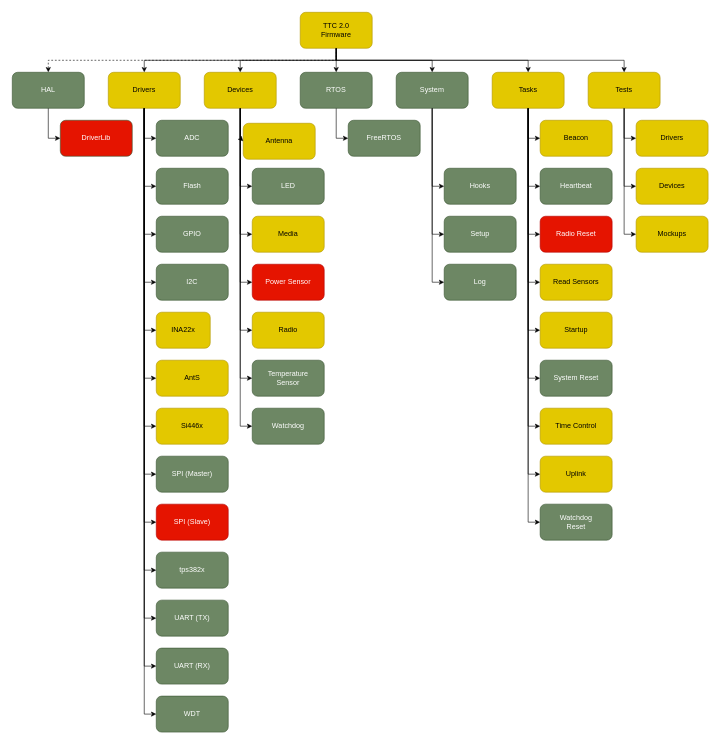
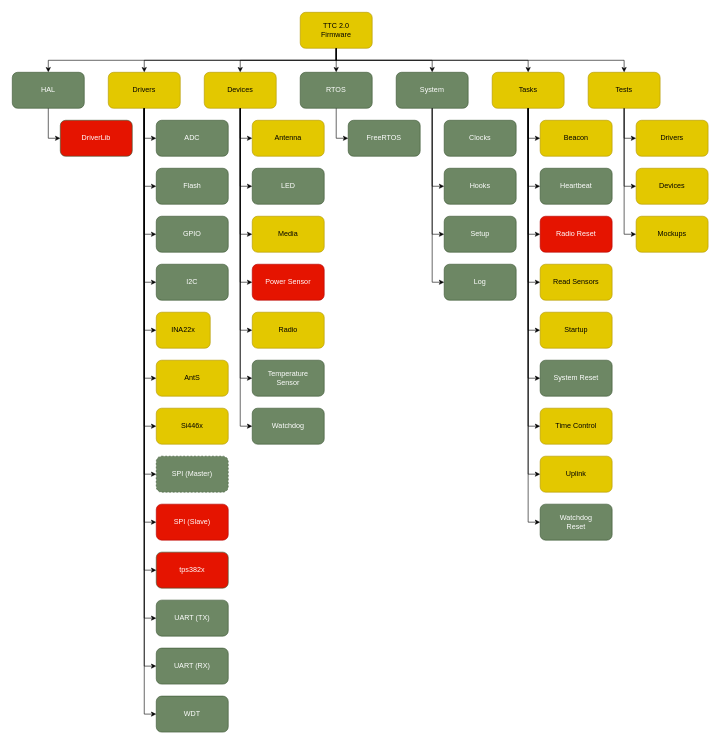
- <mxCell id="71" value="" style="endArrow=classic;html=1;rounded=0;exitX=0.5;exitY=1;exitDx=0;exitDy=0;entryX=0.5;entryY=0;entryDx=0;entryDy=0;dashed=1;" parent="1" source="63" target="67" edge="1"><mxGeometry width="50" height="50" relative="1" as="geometry"><mxPoint x="260" y="50" as="sourcePoint" /><mxPoint x="310" y="0" as="targetPoint" /><Array as="points"><mxPoint x="560" y="100" /><mxPoint x="80" y="100" /></Array></mxGeometry></mxCell>
+ <mxCell id="71" value="" style="endArrow=classic;html=1;rounded=0;exitX=0.5;exitY=1;exitDx=0;exitDy=0;entryX=0.5;entryY=0;entryDx=0;entryDy=0;" parent="1" source="63" target="67" edge="1"><mxGeometry width="50" height="50" relative="1" as="geometry"><mxPoint x="260" y="50" as="sourcePoint" /><mxPoint x="310" y="0" as="targetPoint" /><Array as="points"><mxPoint x="560" y="100" /><mxPoint x="80" y="100" /></Array></mxGeometry></mxCell>
+ <mxCell id="79" value="Clocks" style="rounded=1;whiteSpace=wrap;html=1;fillColor=#6d8764;fontColor=#ffffff;strokeColor=#3A5431;" parent="1" vertex="1"><mxGeometry x="740" y="200" width="120" height="60" as="geometry" /></mxCell>
- <mxCell id="31" value="Antenna" style="rounded=1;whiteSpace=wrap;html=1;fillColor=#e3c800;fontColor=#000000;strokeColor=#B09500;" parent="1" vertex="1"><mxGeometry x="405" y="205" width="120" height="60" as="geometry" /></mxCell>
+ <mxCell id="31" value="Antenna" style="rounded=1;whiteSpace=wrap;html=1;fillColor=#e3c800;fontColor=#000000;strokeColor=#B09500;" parent="1" vertex="1"><mxGeometry x="420" y="200" width="120" height="60" as="geometry" /></mxCell>
- <mxCell id="12" value="SPI (Master)" style="rounded=1;whiteSpace=wrap;html=1;fillColor=#6d8764;fontColor=#ffffff;strokeColor=#3A5431;" parent="1" vertex="1"><mxGeometry x="260" y="760" width="120" height="60" as="geometry" /></mxCell>
+ <mxCell id="12" value="SPI (Master)" style="rounded=1;whiteSpace=wrap;html=1;fillColor=#6d8764;fontColor=#ffffff;strokeColor=#3A5431;dashed=1;" parent="1" vertex="1"><mxGeometry x="260" y="760" width="120" height="60" as="geometry" /></mxCell>
- <mxCell id="14" value="tps382x" style="rounded=1;whiteSpace=wrap;html=1;fillColor=#6d8764;fontColor=#ffffff;strokeColor=#3A5431;" parent="1" vertex="1"><mxGeometry x="260" y="920" width="120" height="60" as="geometry" /></mxCell>
+ <mxCell id="14" value="tps382x" style="rounded=1;whiteSpace=wrap;html=1;fillColor=#e51400;fontColor=#ffffff;strokeColor=#3A5431;" parent="1" vertex="1"><mxGeometry x="260" y="920" width="120" height="60" as="geometry" /></mxCell>
